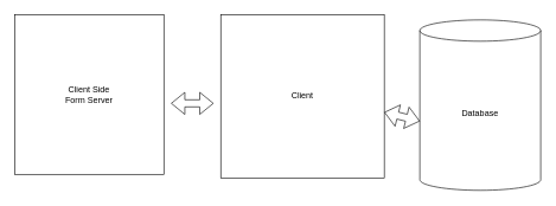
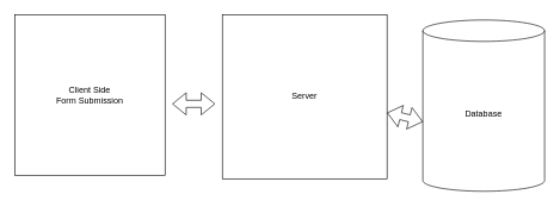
- <mxCell id="2" value="Client Side&lt;br&gt;Form Server" style="rounded=0;whiteSpace=wrap;html=1;" vertex="1" parent="1"><mxGeometry x="20" y="20" width="210" height="225" as="geometry" /></mxCell>
+ <mxCell id="2" value="Client Side&lt;br&gt;Form Submission" style="rounded=0;whiteSpace=wrap;html=1;" vertex="1" parent="1"><mxGeometry x="20" y="20" width="210" height="225" as="geometry" /></mxCell>
- <mxCell id="3" value="Client" style="whiteSpace=wrap;html=1;aspect=fixed;" vertex="1" parent="1"><mxGeometry x="310" y="20" width="230" height="230" as="geometry" /></mxCell>
+ <mxCell id="3" value="Server" style="whiteSpace=wrap;html=1;aspect=fixed;" vertex="1" parent="1"><mxGeometry x="310" y="20" width="230" height="230" as="geometry" /></mxCell>
